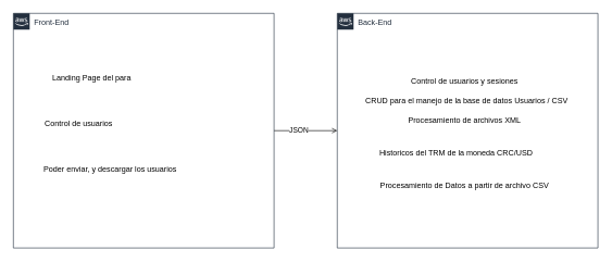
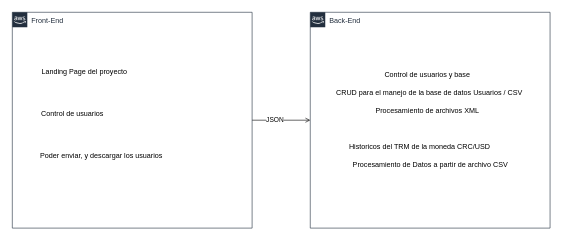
- <mxCell id="11" value="Landing Page del para" style="text;html=1;align=center;verticalAlign=middle;resizable=0;points=[];autosize=1;strokeColor=none;fillColor=none;" vertex="1" parent="10"><mxGeometry x="40" y="90" width="160" height="20" as="geometry" /></mxCell>
+ <mxCell id="11" value="Landing Page del proyecto" style="text;html=1;align=center;verticalAlign=middle;resizable=0;points=[];autosize=1;strokeColor=none;fillColor=none;" vertex="1" parent="10"><mxGeometry x="40" y="90" width="160" height="20" as="geometry" /></mxCell>
- <mxCell id="5" value="Control de usuarios y sesiones" style="text;html=1;align=center;verticalAlign=middle;resizable=0;points=[];autosize=1;strokeColor=none;fillColor=none;" vertex="1" parent="2"><mxGeometry x="105" y="95" width="180" height="20" as="geometry" /></mxCell>
+ <mxCell id="5" value="Control de usuarios y base" style="text;html=1;align=center;verticalAlign=middle;resizable=0;points=[];autosize=1;strokeColor=none;fillColor=none;" vertex="1" parent="2"><mxGeometry x="105" y="95" width="180" height="20" as="geometry" /></mxCell>
- <mxCell id="6" value="Historicos del TRM de la moneda CRC/USD" style="text;html=1;align=center;verticalAlign=middle;resizable=0;points=[];autosize=1;strokeColor=none;fillColor=none;" vertex="1" parent="2"><mxGeometry x="57" y="205" width="250" height="20" as="geometry" /></mxCell>
+ <mxCell id="6" value="Historicos del TRM de la moneda CRC/USD" style="text;html=1;align=center;verticalAlign=middle;resizable=0;points=[];autosize=1;strokeColor=none;fillColor=none;" vertex="1" parent="2"><mxGeometry x="57" y="215" width="250" height="20" as="geometry" /></mxCell>
- <mxCell id="4" value="Procesamiento de Datos a partir de archivo CSV" style="text;html=1;align=center;verticalAlign=middle;resizable=0;points=[];autosize=1;strokeColor=none;fillColor=none;" vertex="1" parent="2"><mxGeometry x="60" y="255" width="270" height="20" as="geometry" /></mxCell>
+ <mxCell id="4" value="Procesamiento de Datos a partir de archivo CSV" style="text;html=1;align=center;verticalAlign=middle;resizable=0;points=[];autosize=1;strokeColor=none;fillColor=none;" vertex="1" parent="2"><mxGeometry x="65" y="245" width="270" height="20" as="geometry" /></mxCell>
